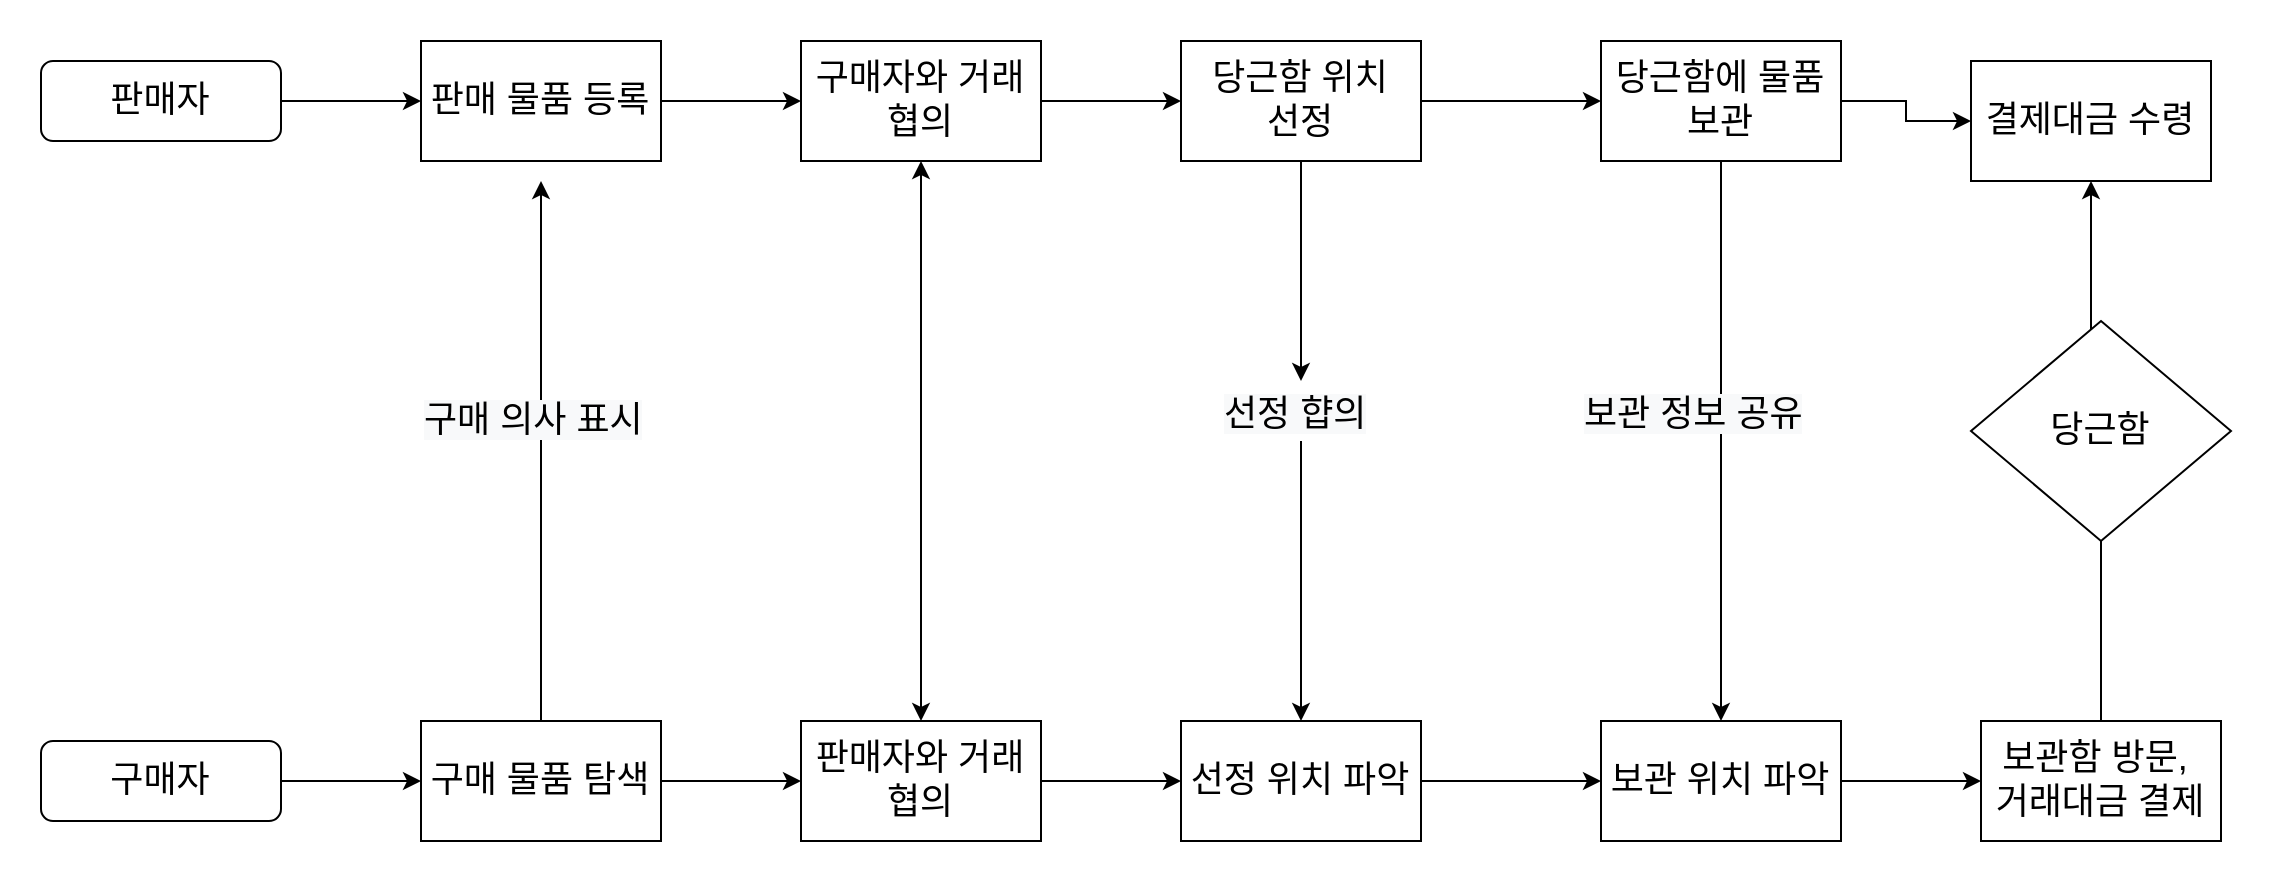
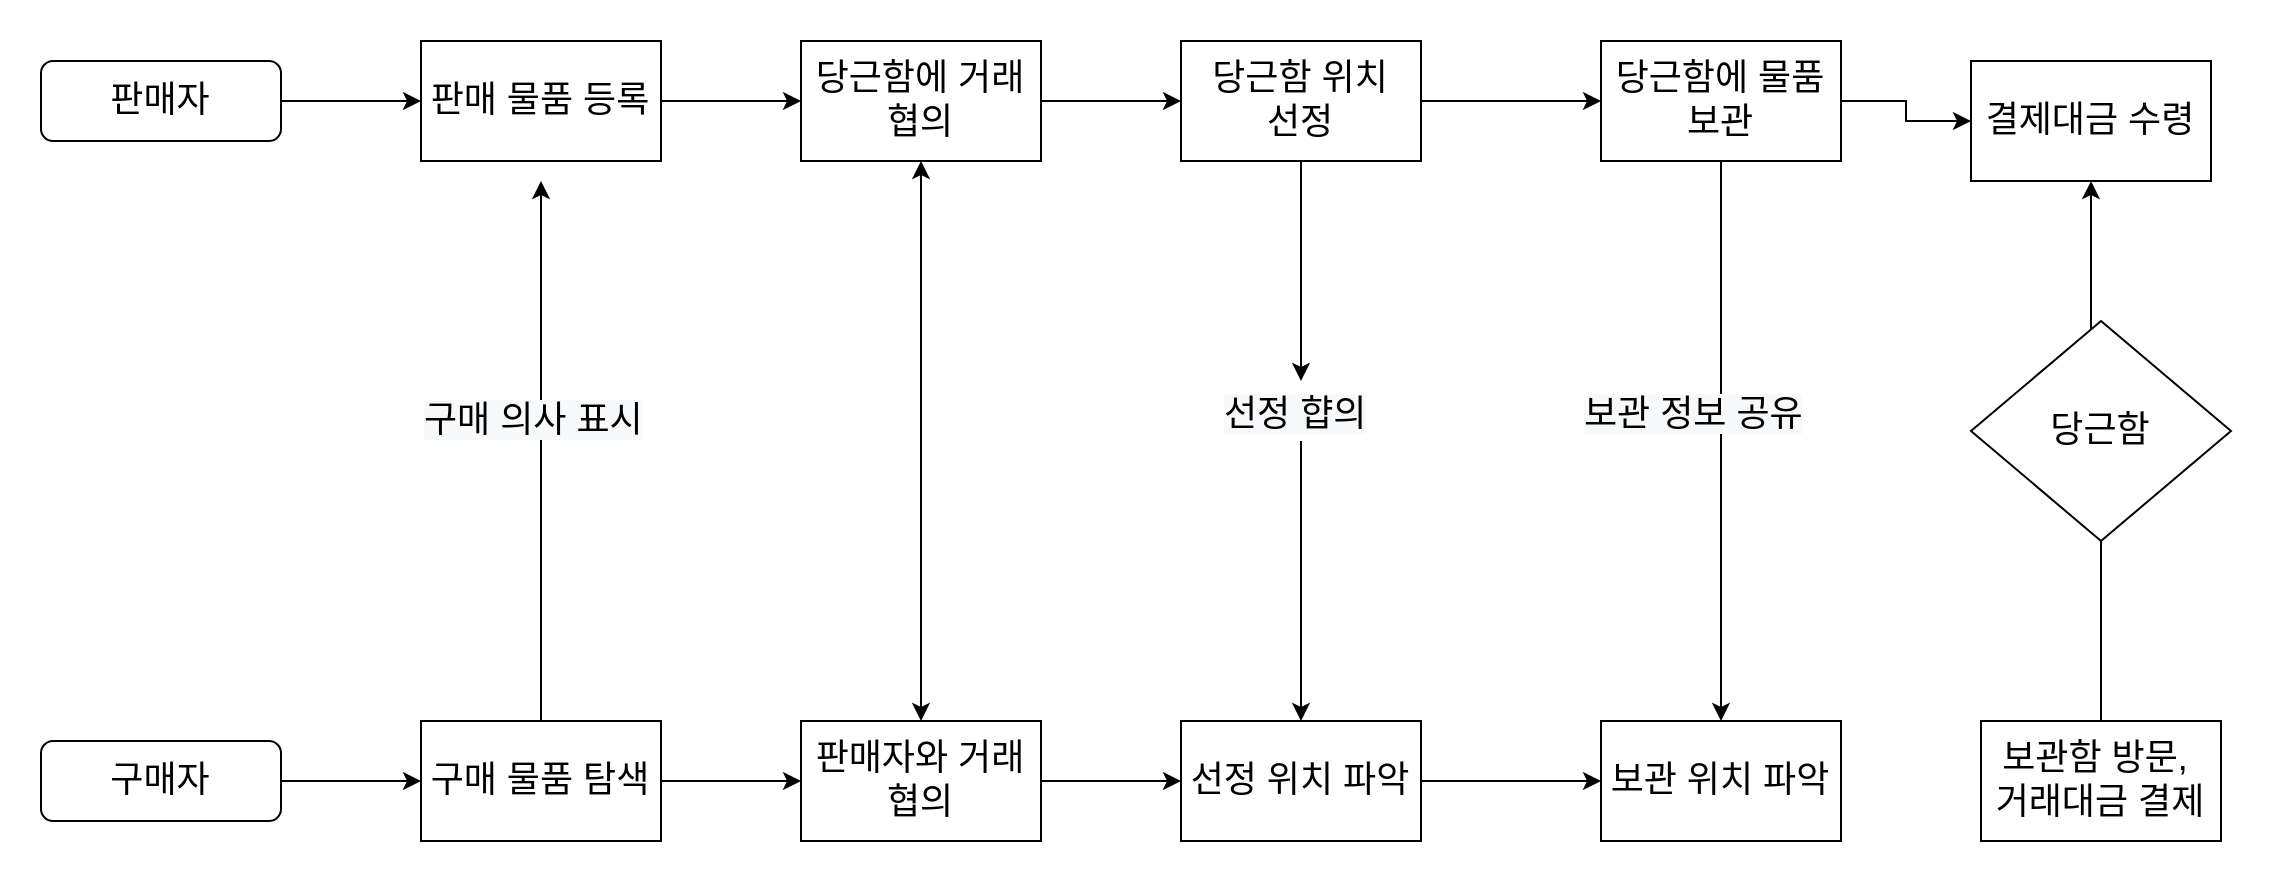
- <mxCell id="12" value="구매자와 거래 협의" style="rounded=0;whiteSpace=wrap;html=1;fontSize=18;" vertex="1" parent="1"><mxGeometry x="400" y="20" width="120" height="60" as="geometry" /></mxCell>
+ <mxCell id="12" value="당근함에 거래 협의" style="rounded=0;whiteSpace=wrap;html=1;fontSize=18;" vertex="1" parent="1"><mxGeometry x="400" y="20" width="120" height="60" as="geometry" /></mxCell>
- <mxCell id="24" style="edgeStyle=orthogonalEdgeStyle;rounded=0;orthogonalLoop=1;jettySize=auto;html=1;entryX=0;entryY=0.5;entryDx=0;entryDy=0;fontSize=18;" edge="1" parent="1" source="25" target="28"><mxGeometry relative="1" as="geometry" /></mxCell>
